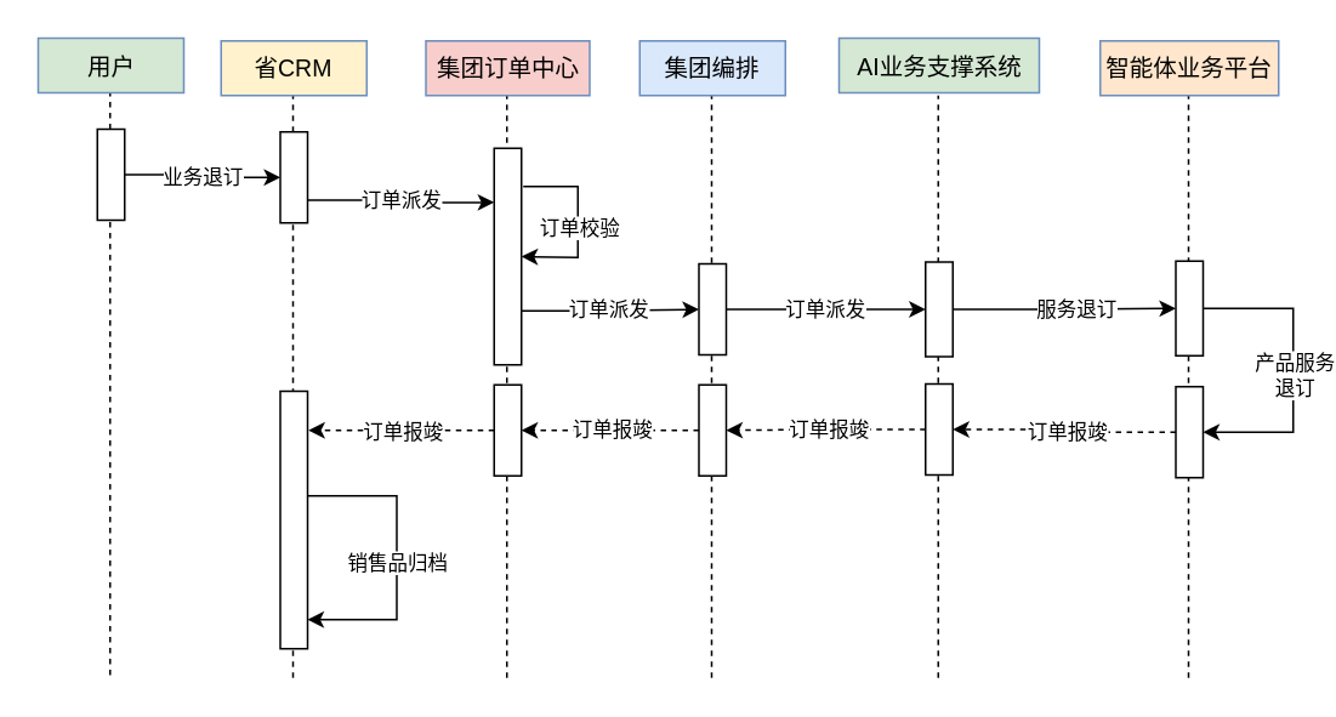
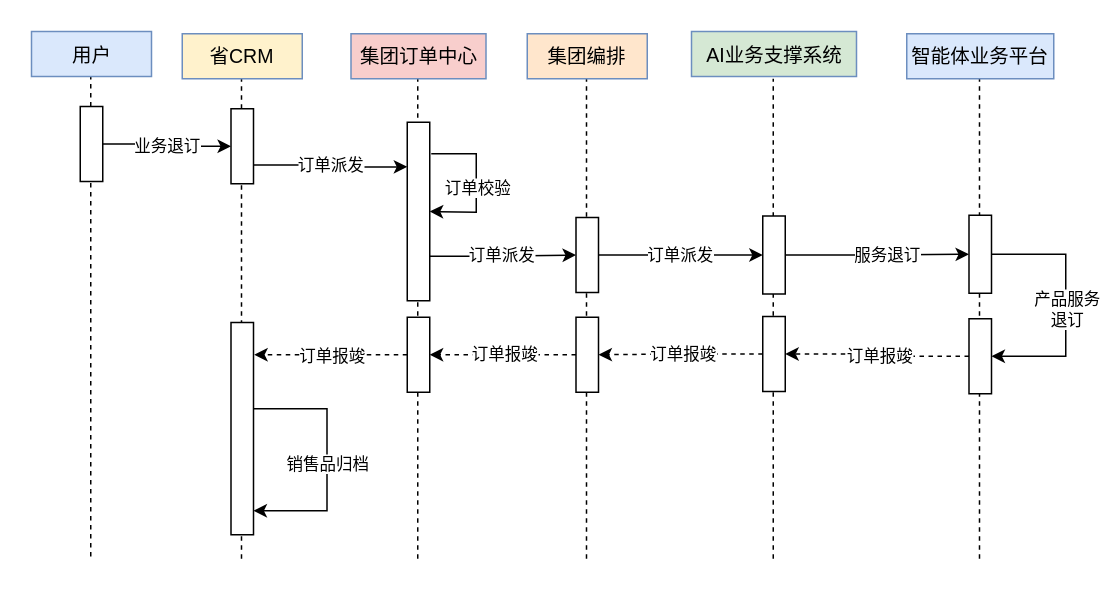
- <mxCell id="8" value="&lt;font style=&quot;font-size: 13px;&quot;&gt;用户&lt;/font&gt;" style="rounded=0;whiteSpace=wrap;html=1;fillColor=#d5e8d4;strokeColor=#6c8ebf;" parent="1" vertex="1"><mxGeometry x="20.5" y="20.5" width="80" height="30" as="geometry" /></mxCell>
+ <mxCell id="8" value="&lt;font style=&quot;font-size: 13px;&quot;&gt;用户&lt;/font&gt;" style="rounded=0;whiteSpace=wrap;html=1;fillColor=#dae8fc;strokeColor=#6c8ebf;" parent="1" vertex="1"><mxGeometry x="20.5" y="20.5" width="80" height="30" as="geometry" /></mxCell>
- <mxCell id="12" value="&lt;span style=&quot;font-size: 13px;&quot;&gt;集团编排&lt;/span&gt;" style="rounded=0;whiteSpace=wrap;html=1;fillColor=#dae8fc;strokeColor=#6c8ebf;" parent="1" vertex="1"><mxGeometry x="351" y="22" width="80" height="30" as="geometry" /></mxCell>
+ <mxCell id="12" value="&lt;span style=&quot;font-size: 13px;&quot;&gt;集团编排&lt;/span&gt;" style="rounded=0;whiteSpace=wrap;html=1;fillColor=#ffe6cc;strokeColor=#6c8ebf;" parent="1" vertex="1"><mxGeometry x="351" y="22" width="80" height="30" as="geometry" /></mxCell>
- <mxCell id="13" value="&lt;span style=&quot;font-size: 13px;&quot;&gt;智能体业务平台&lt;/span&gt;" style="rounded=0;whiteSpace=wrap;html=1;fillColor=#ffe6cc;strokeColor=#6c8ebf;" parent="1" vertex="1"><mxGeometry x="604" y="22" width="98" height="30" as="geometry" /></mxCell>
+ <mxCell id="13" value="&lt;span style=&quot;font-size: 13px;&quot;&gt;智能体业务平台&lt;/span&gt;" style="rounded=0;whiteSpace=wrap;html=1;fillColor=#dae8fc;strokeColor=#6c8ebf;" parent="1" vertex="1"><mxGeometry x="604" y="22" width="98" height="30" as="geometry" /></mxCell>
